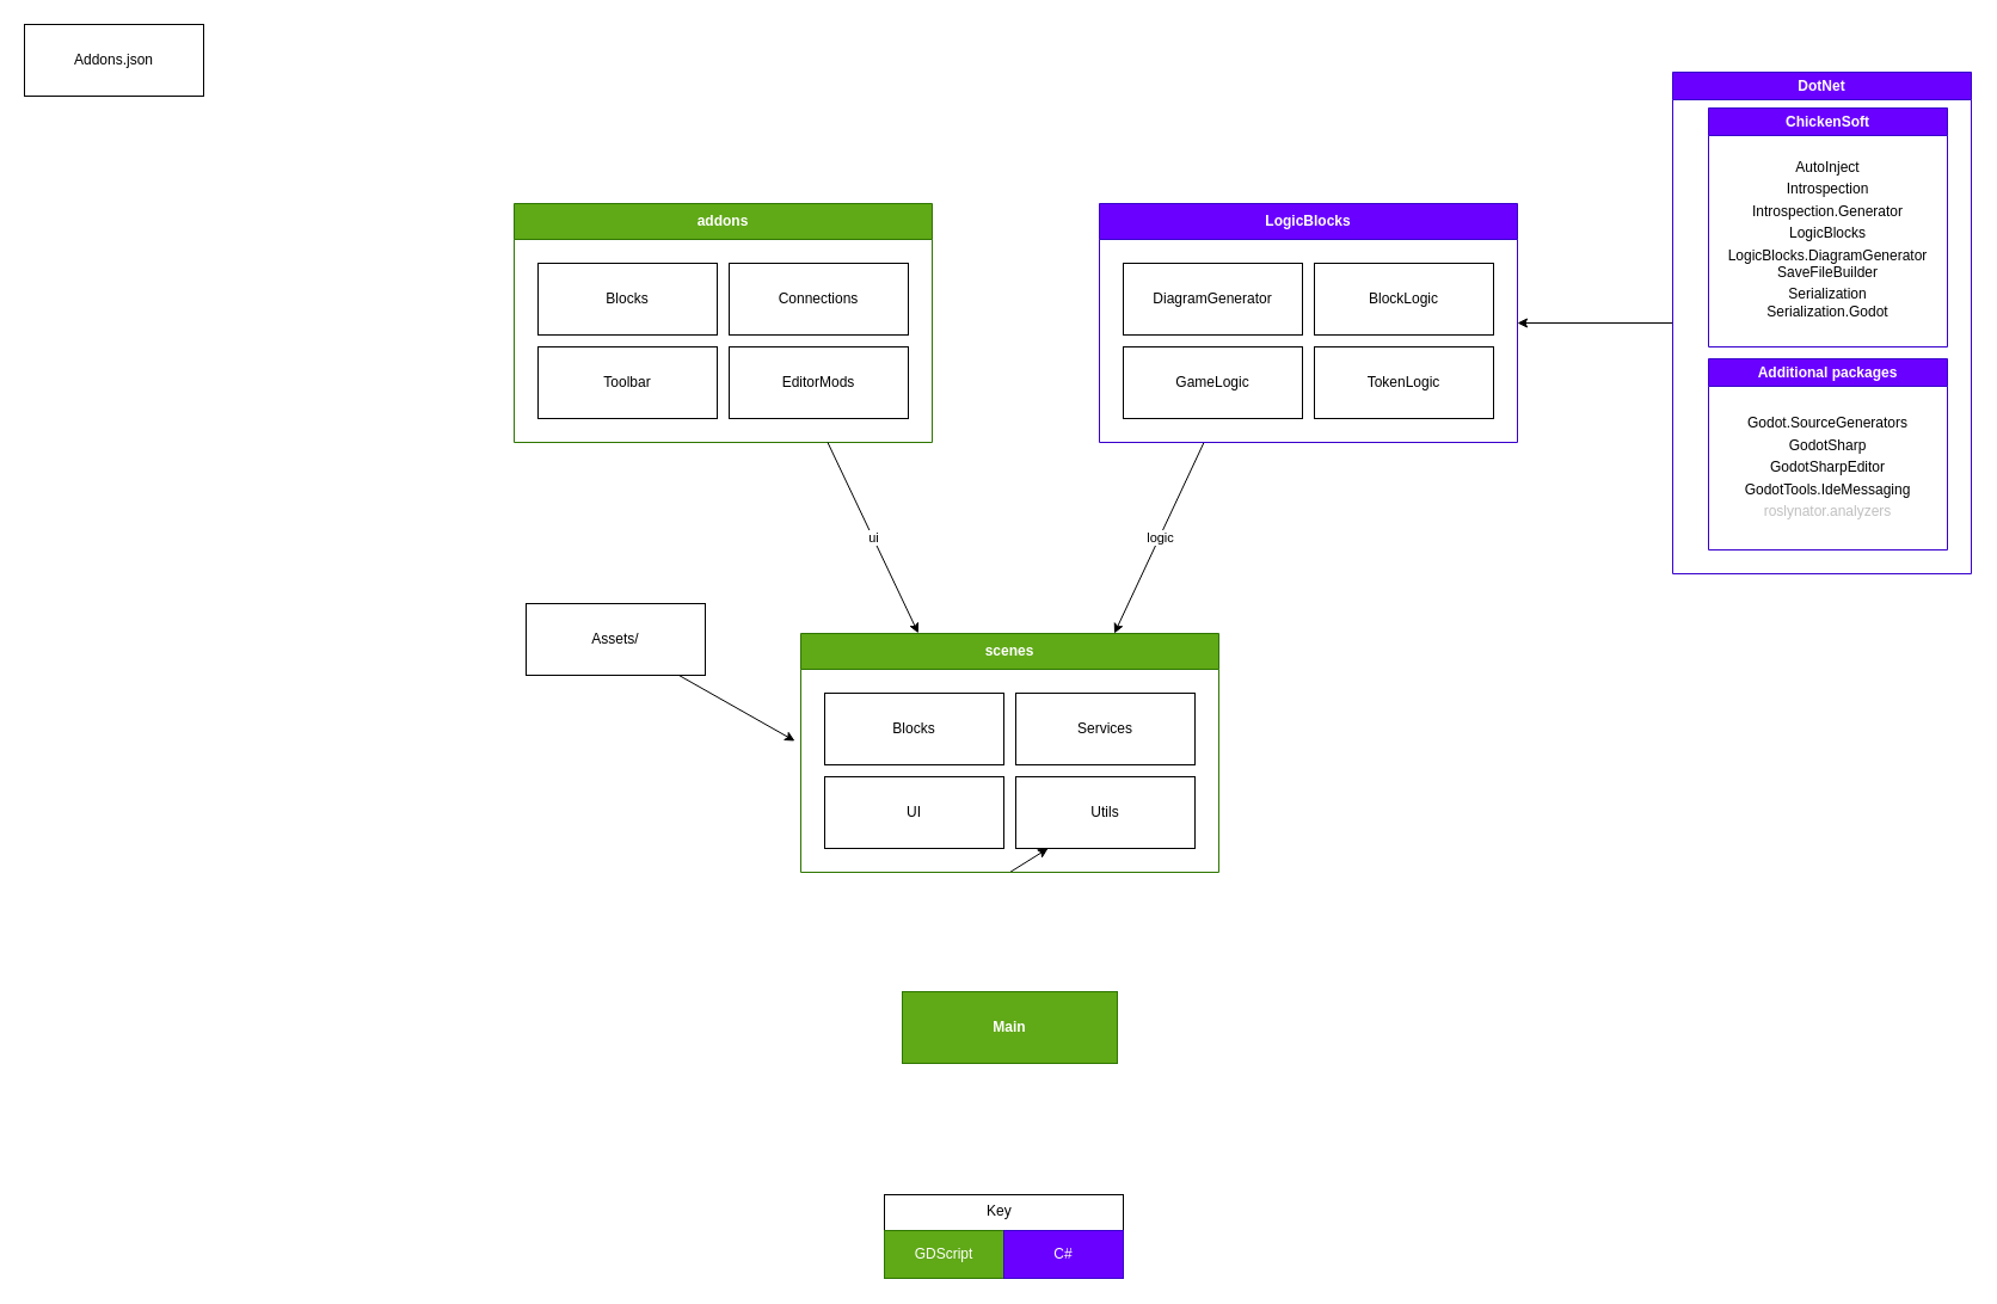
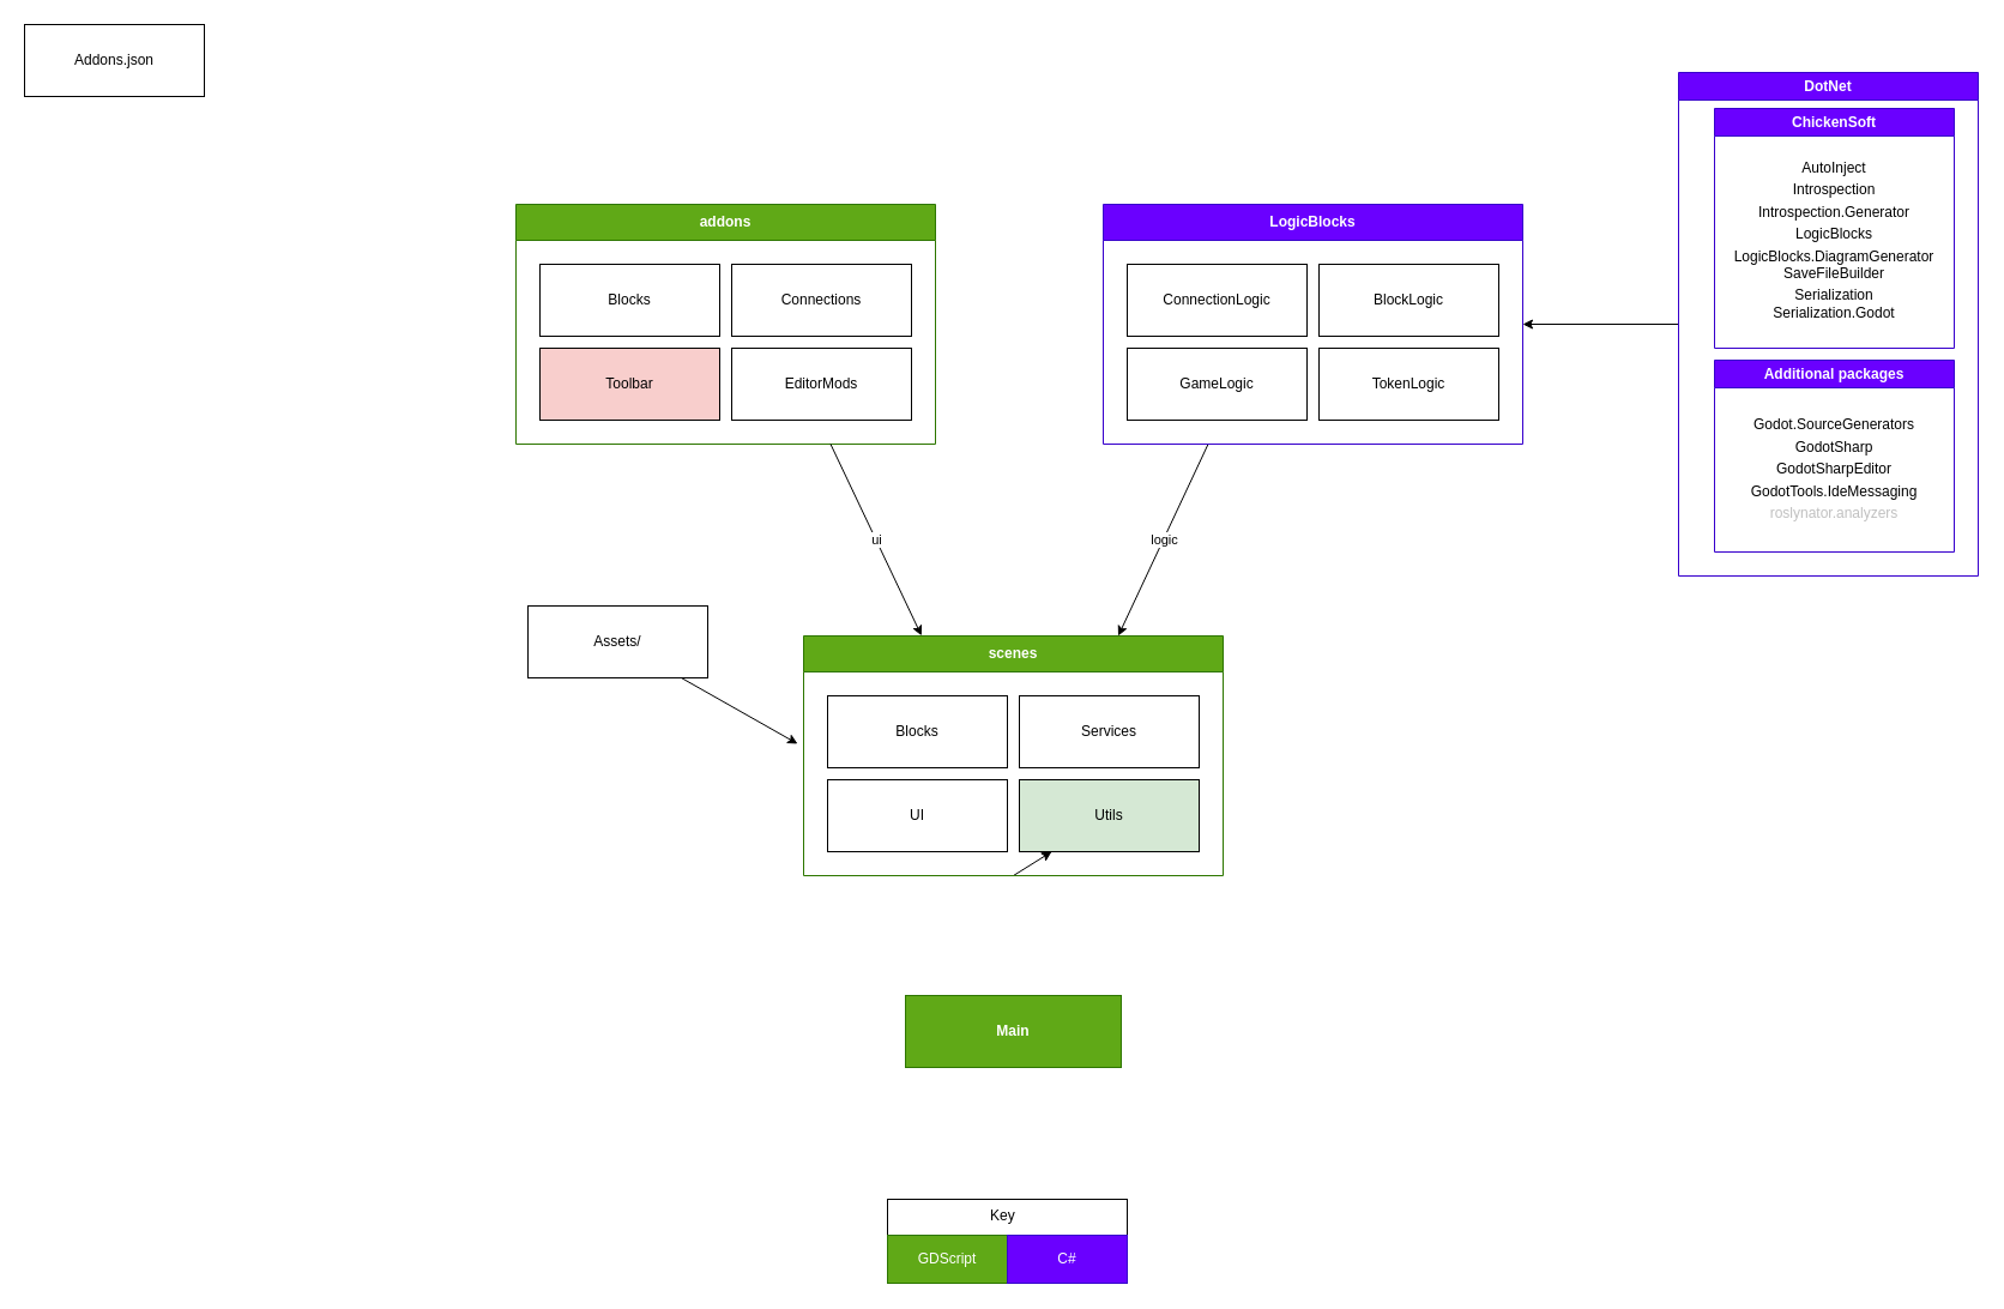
- <mxCell id="16" value="DiagramGenerator" style="rounded=0;whiteSpace=wrap;html=1;aspect=fixed;arcSize=12;" parent="15" vertex="1"><mxGeometry width="150" height="60" as="geometry" /></mxCell>
+ <mxCell id="16" value="ConnectionLogic" style="rounded=0;whiteSpace=wrap;html=1;aspect=fixed;arcSize=12;" parent="15" vertex="1"><mxGeometry width="150" height="60" as="geometry" /></mxCell>
- <mxCell id="9" value="Toolbar" style="rounded=0;whiteSpace=wrap;html=1;aspect=fixed;arcSize=12;" parent="7" vertex="1"><mxGeometry y="70" width="150" height="60" as="geometry" /></mxCell>
+ <mxCell id="9" value="Toolbar" style="rounded=0;whiteSpace=wrap;html=1;aspect=fixed;arcSize=12;fillColor=#f8cecc;" parent="7" vertex="1"><mxGeometry y="70" width="150" height="60" as="geometry" /></mxCell>
- <mxCell id="30" value="Utils" style="rounded=0;whiteSpace=wrap;html=1;aspect=fixed;arcSize=12;" parent="27" vertex="1"><mxGeometry x="160" y="70" width="150" height="60" as="geometry" /></mxCell>
+ <mxCell id="30" value="Utils" style="rounded=0;whiteSpace=wrap;html=1;aspect=fixed;arcSize=12;fillColor=#d5e8d4;" parent="27" vertex="1"><mxGeometry x="160" y="70" width="150" height="60" as="geometry" /></mxCell>
